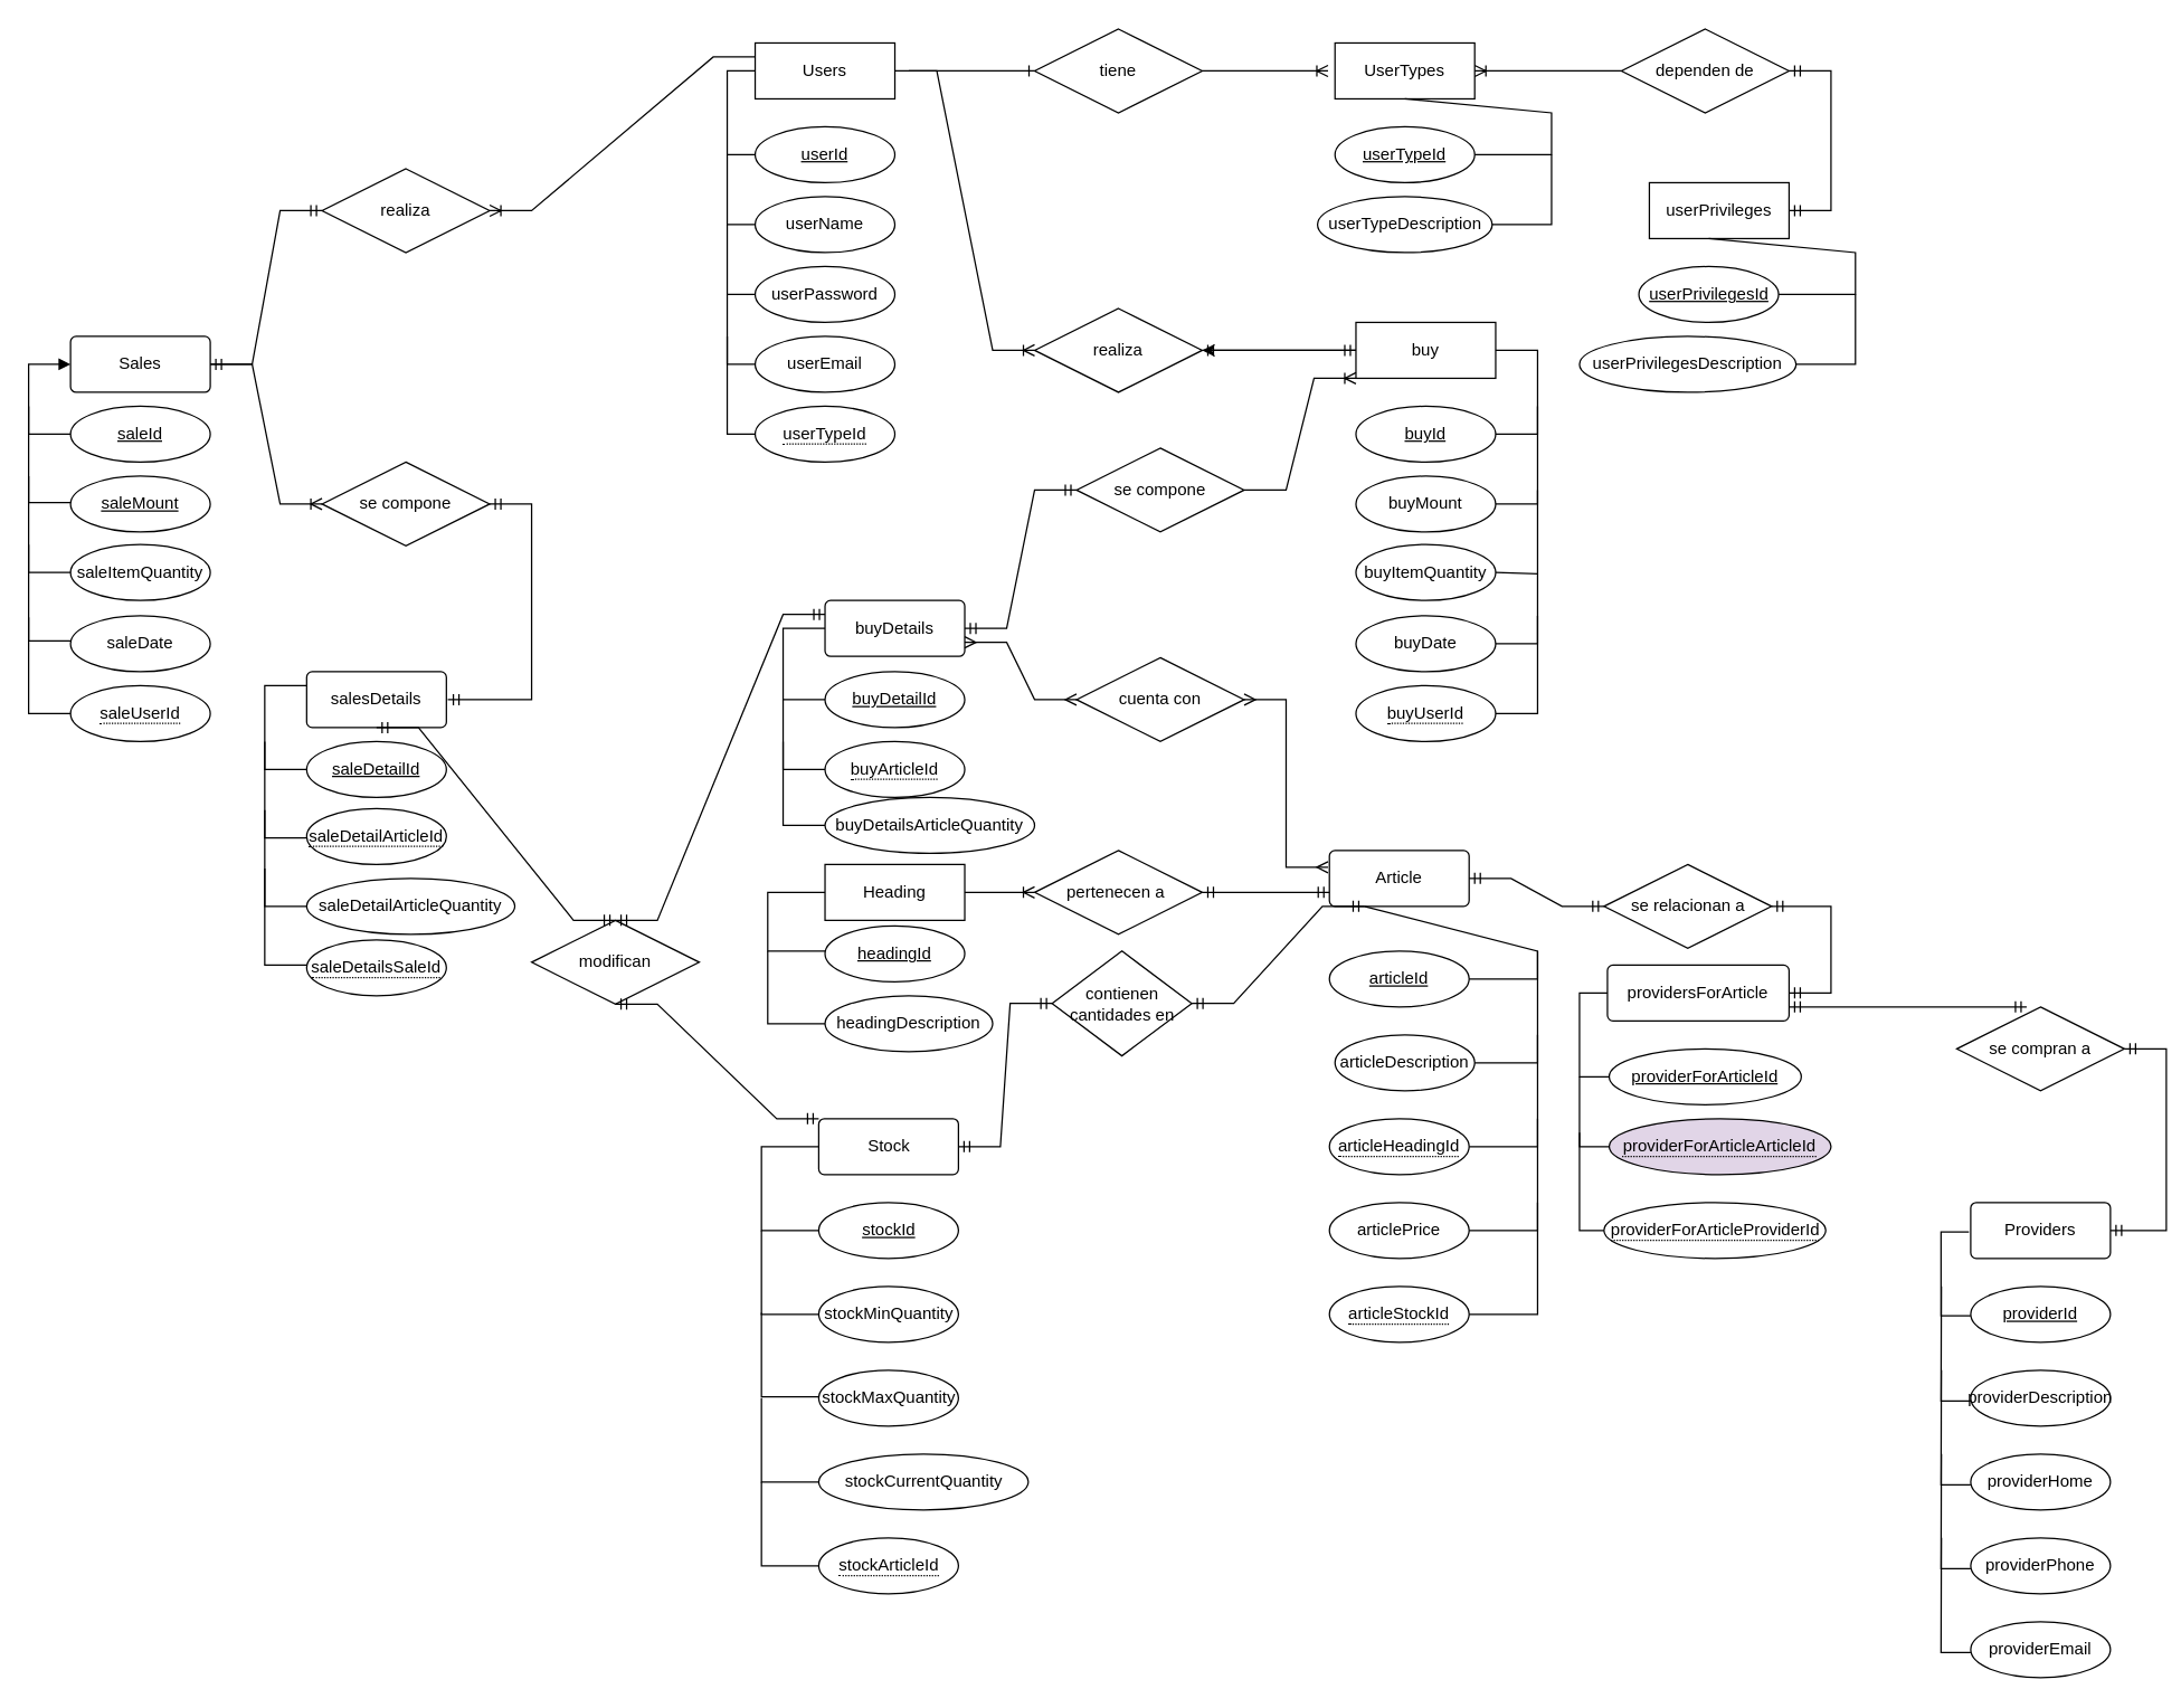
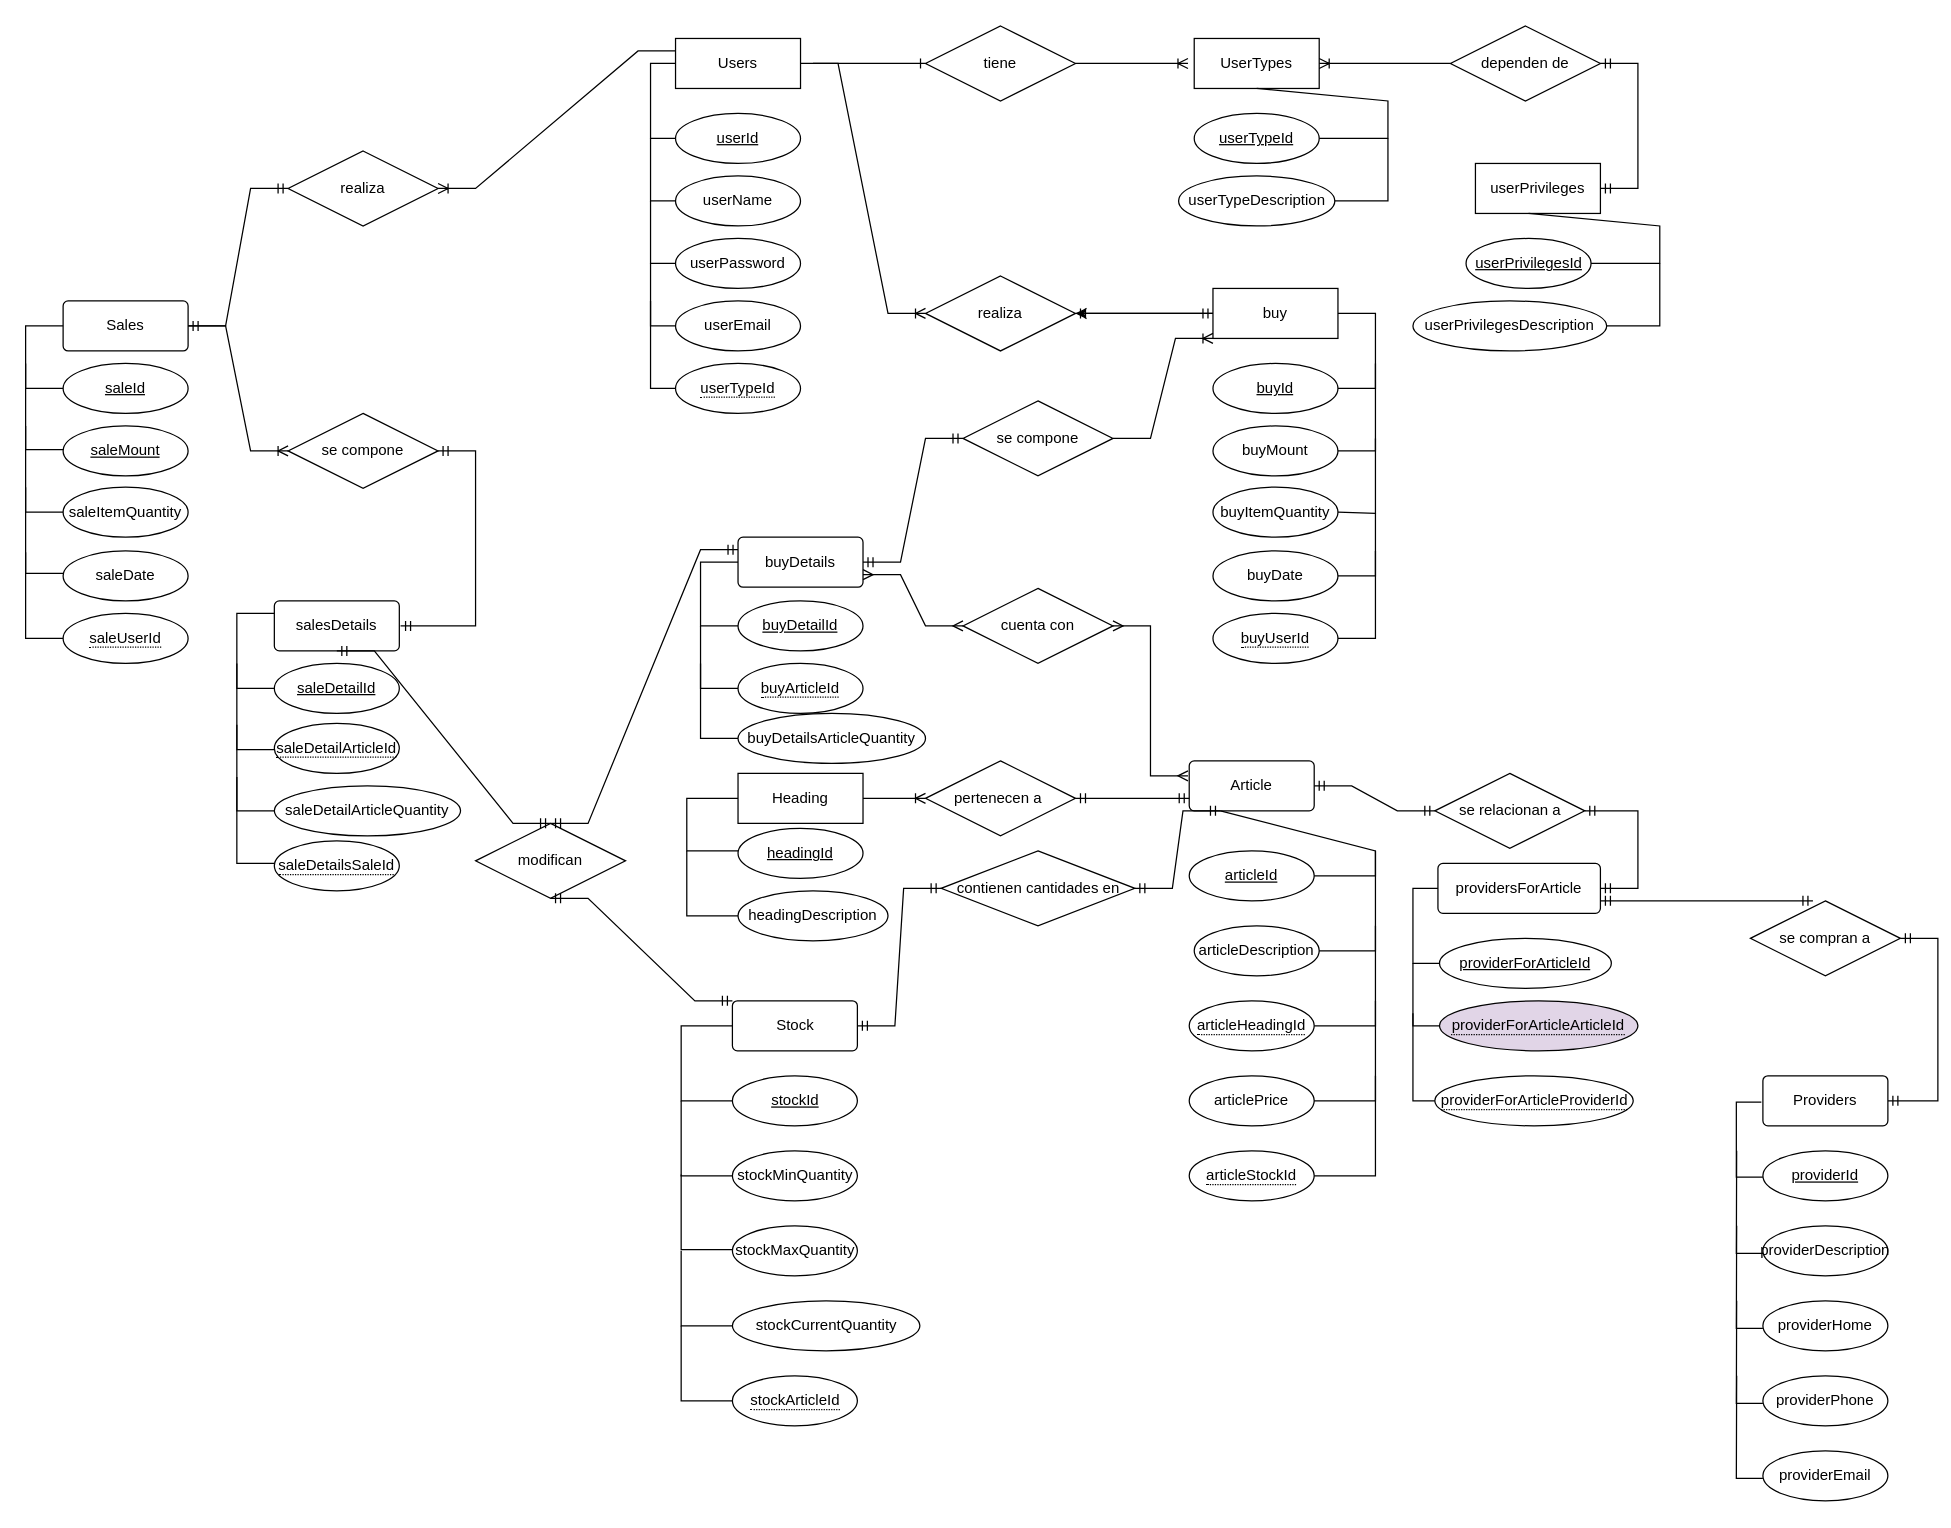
- <mxCell id="123" value="" style="endArrow=block;html=1;rounded=0;entryX=0;entryY=0.5;entryDx=0;entryDy=0;exitX=0;exitY=0.5;exitDx=0;exitDy=0;" edge="1" parent="1" source="118" target="117"><mxGeometry width="50" height="50" relative="1" as="geometry"><mxPoint x="20" y="350" as="sourcePoint" /><mxPoint x="615.5" y="850" as="targetPoint" /><Array as="points"><mxPoint x="20" y="310" /><mxPoint x="20" y="260" /></Array></mxGeometry></mxCell>
+ <mxCell id="123" value="" style="endArrow=none;html=1;rounded=0;entryX=0;entryY=0.5;entryDx=0;entryDy=0;exitX=0;exitY=0.5;exitDx=0;exitDy=0;" edge="1" parent="1" source="118" target="117"><mxGeometry width="50" height="50" relative="1" as="geometry"><mxPoint x="20" y="350" as="sourcePoint" /><mxPoint x="615.5" y="850" as="targetPoint" /><Array as="points"><mxPoint x="20" y="310" /><mxPoint x="20" y="260" /></Array></mxGeometry></mxCell>
- <mxCell id="76" value="contienen cantidades en" style="shape=rhombus;perimeter=rhombusPerimeter;whiteSpace=wrap;html=1;align=center;" vertex="1" parent="1"><mxGeometry x="752.5" y="680" width="100" height="75" as="geometry" /></mxCell>
+ <mxCell id="76" value="contienen cantidades en" style="shape=rhombus;perimeter=rhombusPerimeter;whiteSpace=wrap;html=1;align=center;" vertex="1" parent="1"><mxGeometry x="752.5" y="680" width="155" height="60" as="geometry" /></mxCell>
